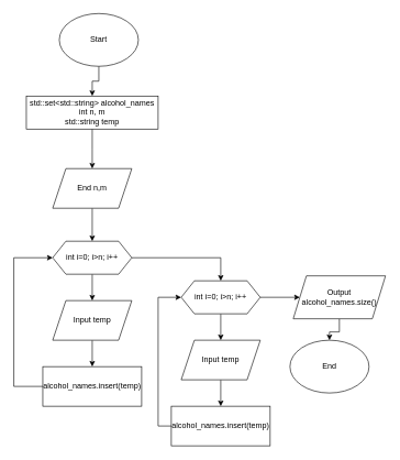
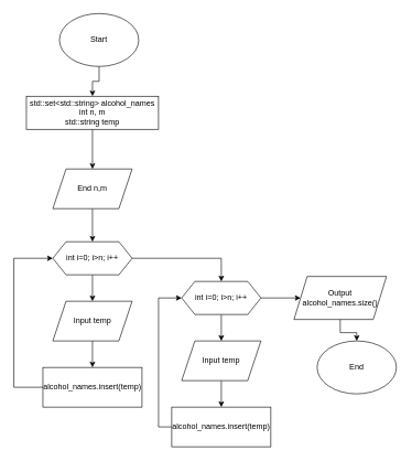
- <mxCell id="24" value="End" style="ellipse;whiteSpace=wrap;html=1;" vertex="1" parent="1"><mxGeometry x="439" y="515" width="120" height="80" as="geometry" /></mxCell>
+ <mxCell id="24" value="End" style="ellipse;whiteSpace=wrap;html=1;" vertex="1" parent="1"><mxGeometry x="479" y="515" width="120" height="80" as="geometry" /></mxCell>
